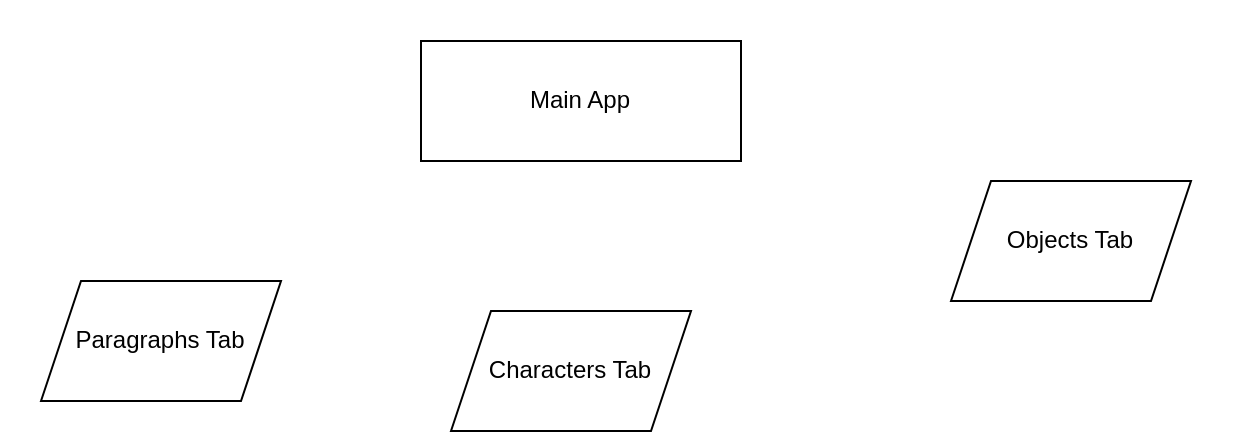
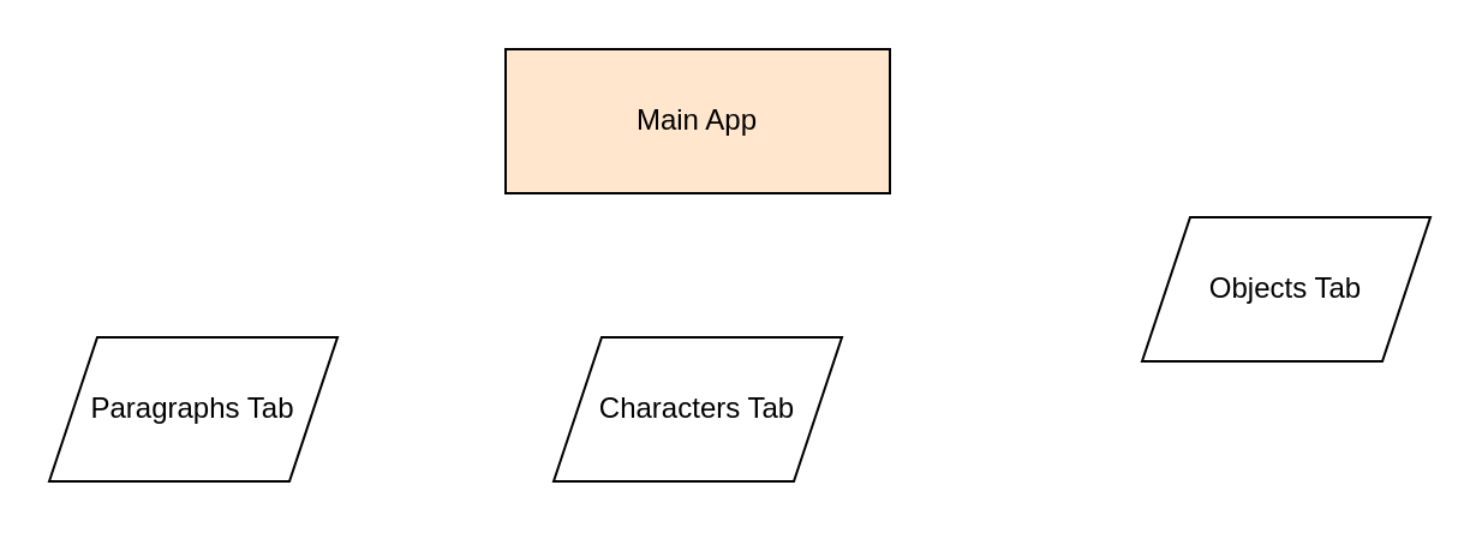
- <mxCell id="2" value="Main App" style="rounded=0;whiteSpace=wrap;html=1;" parent="1" vertex="1"><mxGeometry x="210" y="20" width="160" height="60" as="geometry" /></mxCell>
+ <mxCell id="2" value="Main App" style="rounded=0;whiteSpace=wrap;html=1;fillColor=#ffe6cc;" parent="1" vertex="1"><mxGeometry x="210" y="20" width="160" height="60" as="geometry" /></mxCell>
- <mxCell id="4" value="Characters Tab" style="shape=parallelogram;perimeter=parallelogramPerimeter;whiteSpace=wrap;html=1;fixedSize=1;" parent="1" vertex="1"><mxGeometry x="225" y="155" width="120" height="60" as="geometry" /></mxCell>
+ <mxCell id="4" value="Characters Tab" style="shape=parallelogram;perimeter=parallelogramPerimeter;whiteSpace=wrap;html=1;fixedSize=1;" parent="1" vertex="1"><mxGeometry x="230" y="140" width="120" height="60" as="geometry" /></mxCell>
